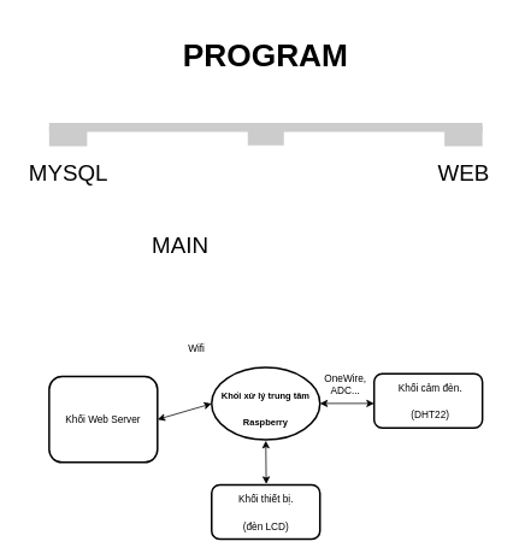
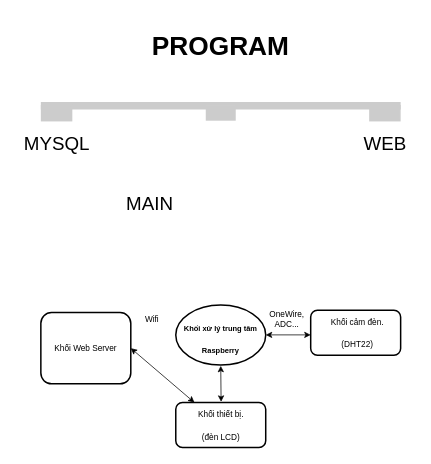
- <mxCell id="17" value="Wifi" style="text;html=1;align=center;verticalAlign=middle;resizable=0;points=[];autosize=1;strokeColor=none;fillColor=none;fontSize=11;fontColor=#000000;" vertex="1" parent="1"><mxGeometry x="199" y="372" width="36" height="25" as="geometry" /></mxCell>
+ <mxCell id="17" value="Wifi" style="text;html=1;align=center;verticalAlign=middle;resizable=0;points=[];autosize=1;strokeColor=none;fillColor=none;fontSize=11;fontColor=#000000;" vertex="1" parent="1"><mxGeometry x="184" y="412" width="36" height="25" as="geometry" /></mxCell>
- <mxCell id="14" value="" style="endArrow=classic;startArrow=classic;html=1;strokeColor=#000000;strokeWidth=1;fontSize=25;fontColor=#000000;exitX=1;exitY=0.5;exitDx=0;exitDy=0;entryX=0;entryY=0.5;entryDx=0;entryDy=0;" edge="1" parent="1" source="11" target="10"><mxGeometry width="50" height="50" relative="1" as="geometry"><mxPoint x="244" y="558" as="sourcePoint" /><mxPoint x="294" y="508" as="targetPoint" /></mxGeometry></mxCell>
+ <mxCell id="14" value="" style="endArrow=classic;startArrow=classic;html=1;strokeColor=#000000;strokeWidth=1;fontSize=25;fontColor=#000000;exitX=1;exitY=0.5;exitDx=0;exitDy=0;" edge="1" parent="1" source="11" target="13"><mxGeometry width="50" height="50" relative="1" as="geometry"><mxPoint x="244" y="558" as="sourcePoint" /><mxPoint x="294" y="508" as="targetPoint" /></mxGeometry></mxCell>
